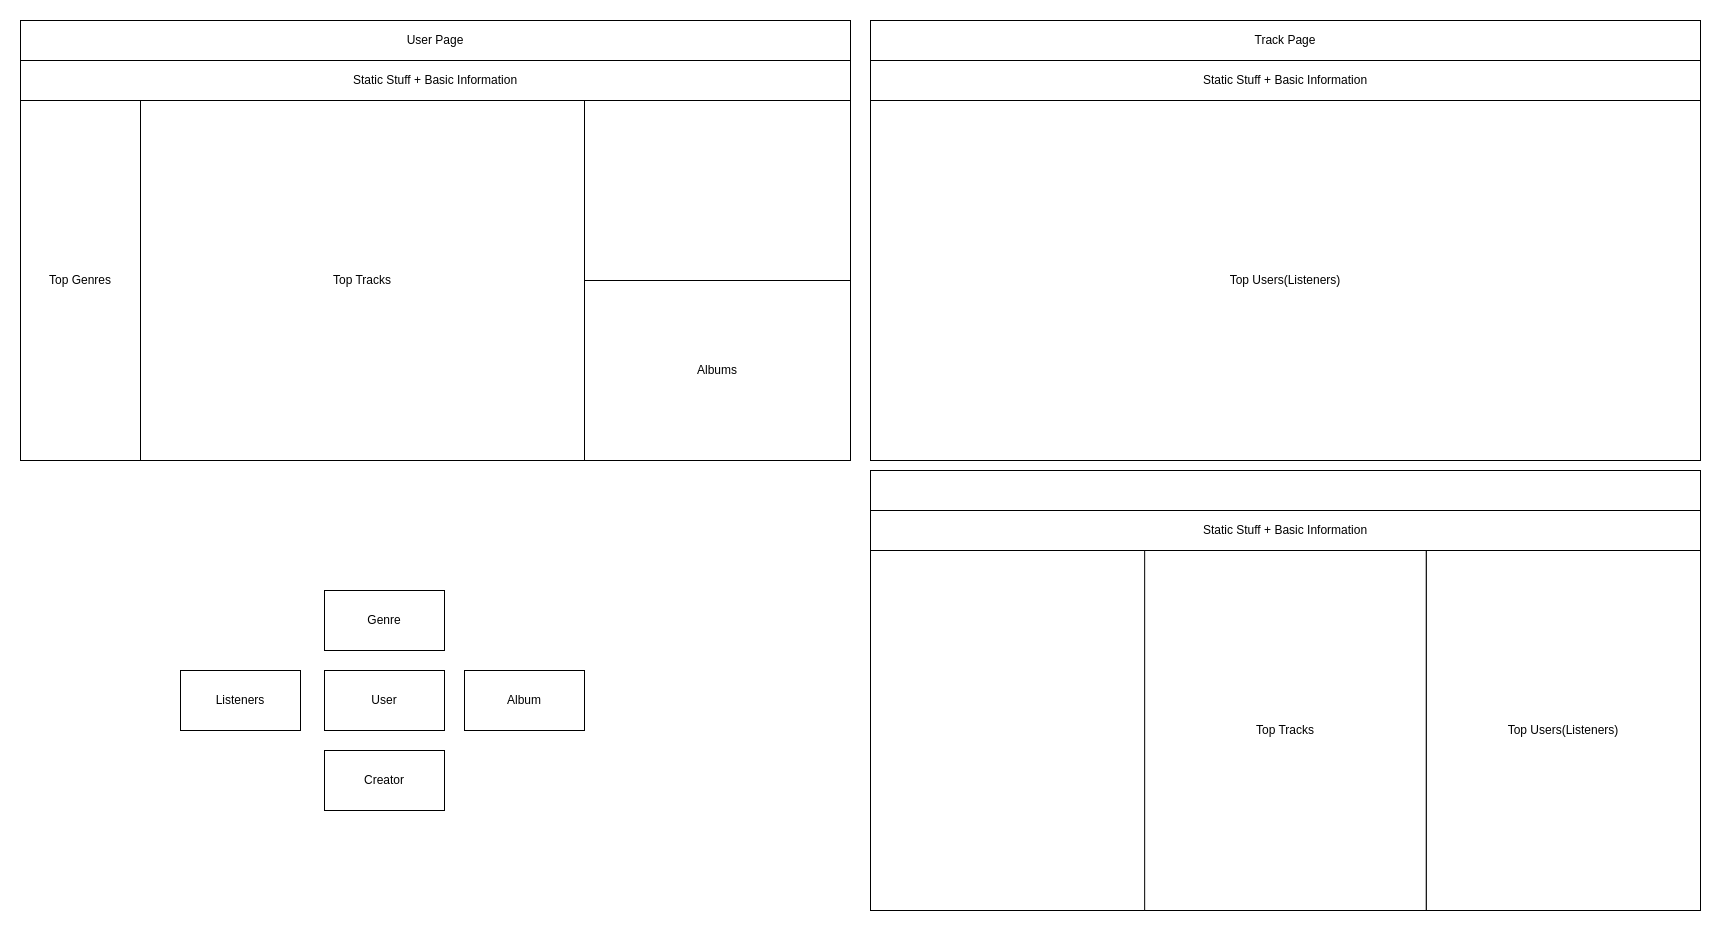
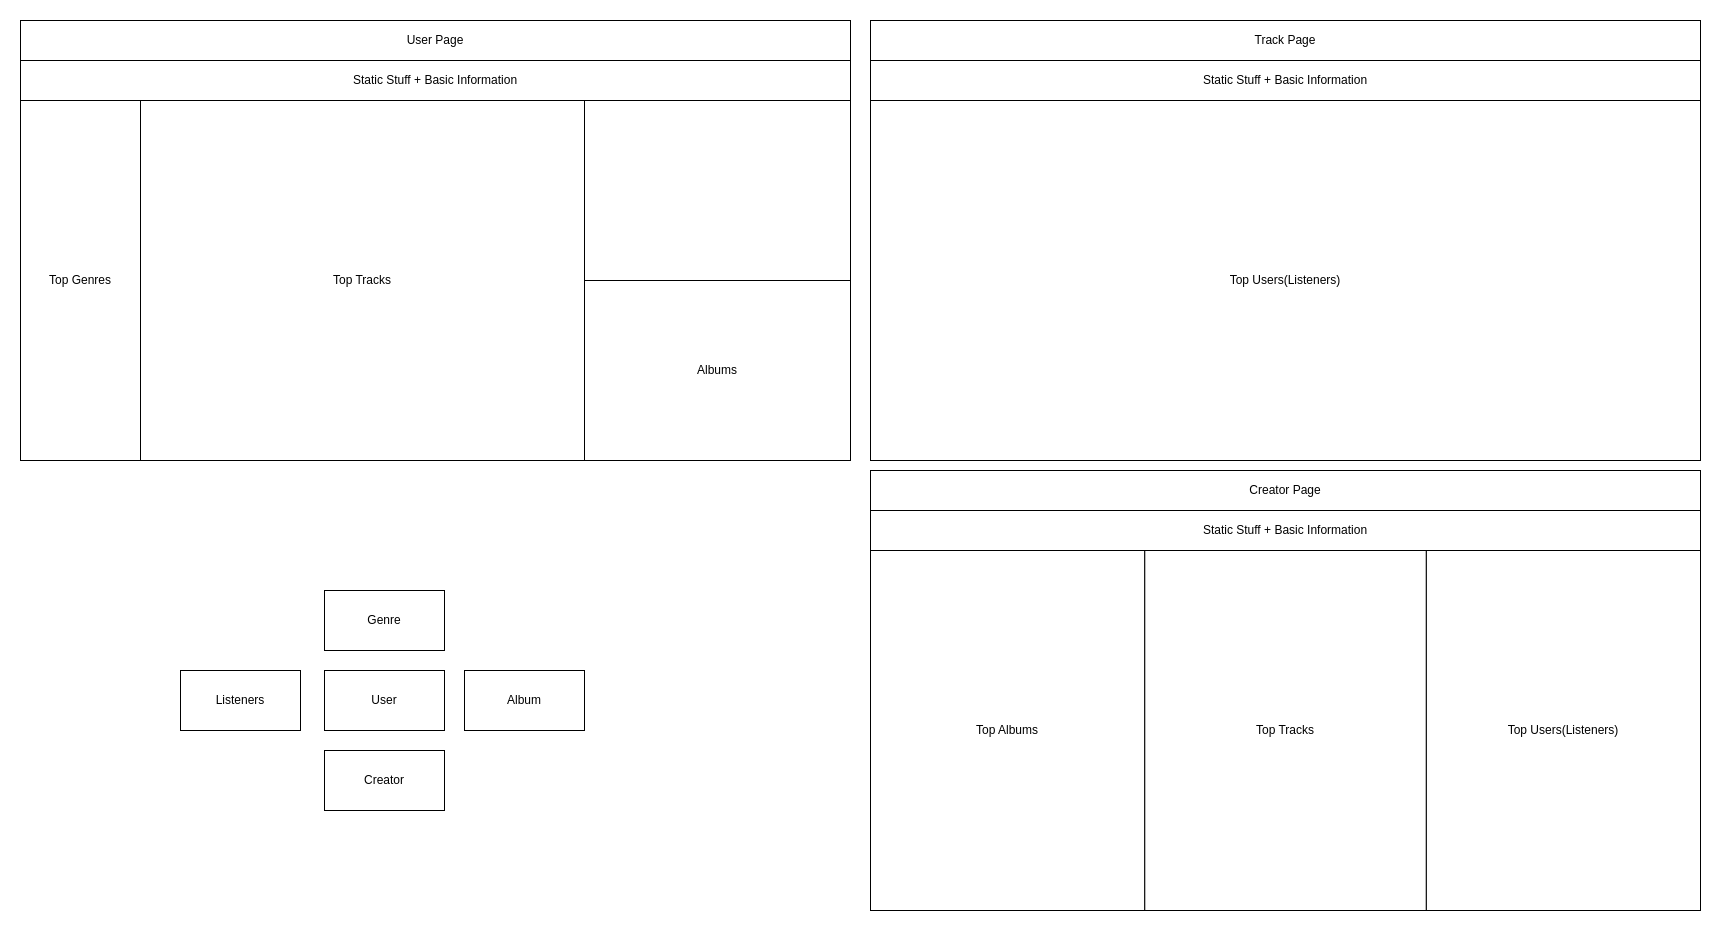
+ <mxCell id="18" value="Creator Page" style="rounded=0;whiteSpace=wrap;html=1;" vertex="1" parent="1"><mxGeometry x="870" y="470" width="830" height="40" as="geometry" /></mxCell>
+ <mxCell id="22" value="Top Albums" style="rounded=0;whiteSpace=wrap;html=1;" vertex="1" parent="1"><mxGeometry x="870" y="550" width="274.15" height="360" as="geometry" /></mxCell>
